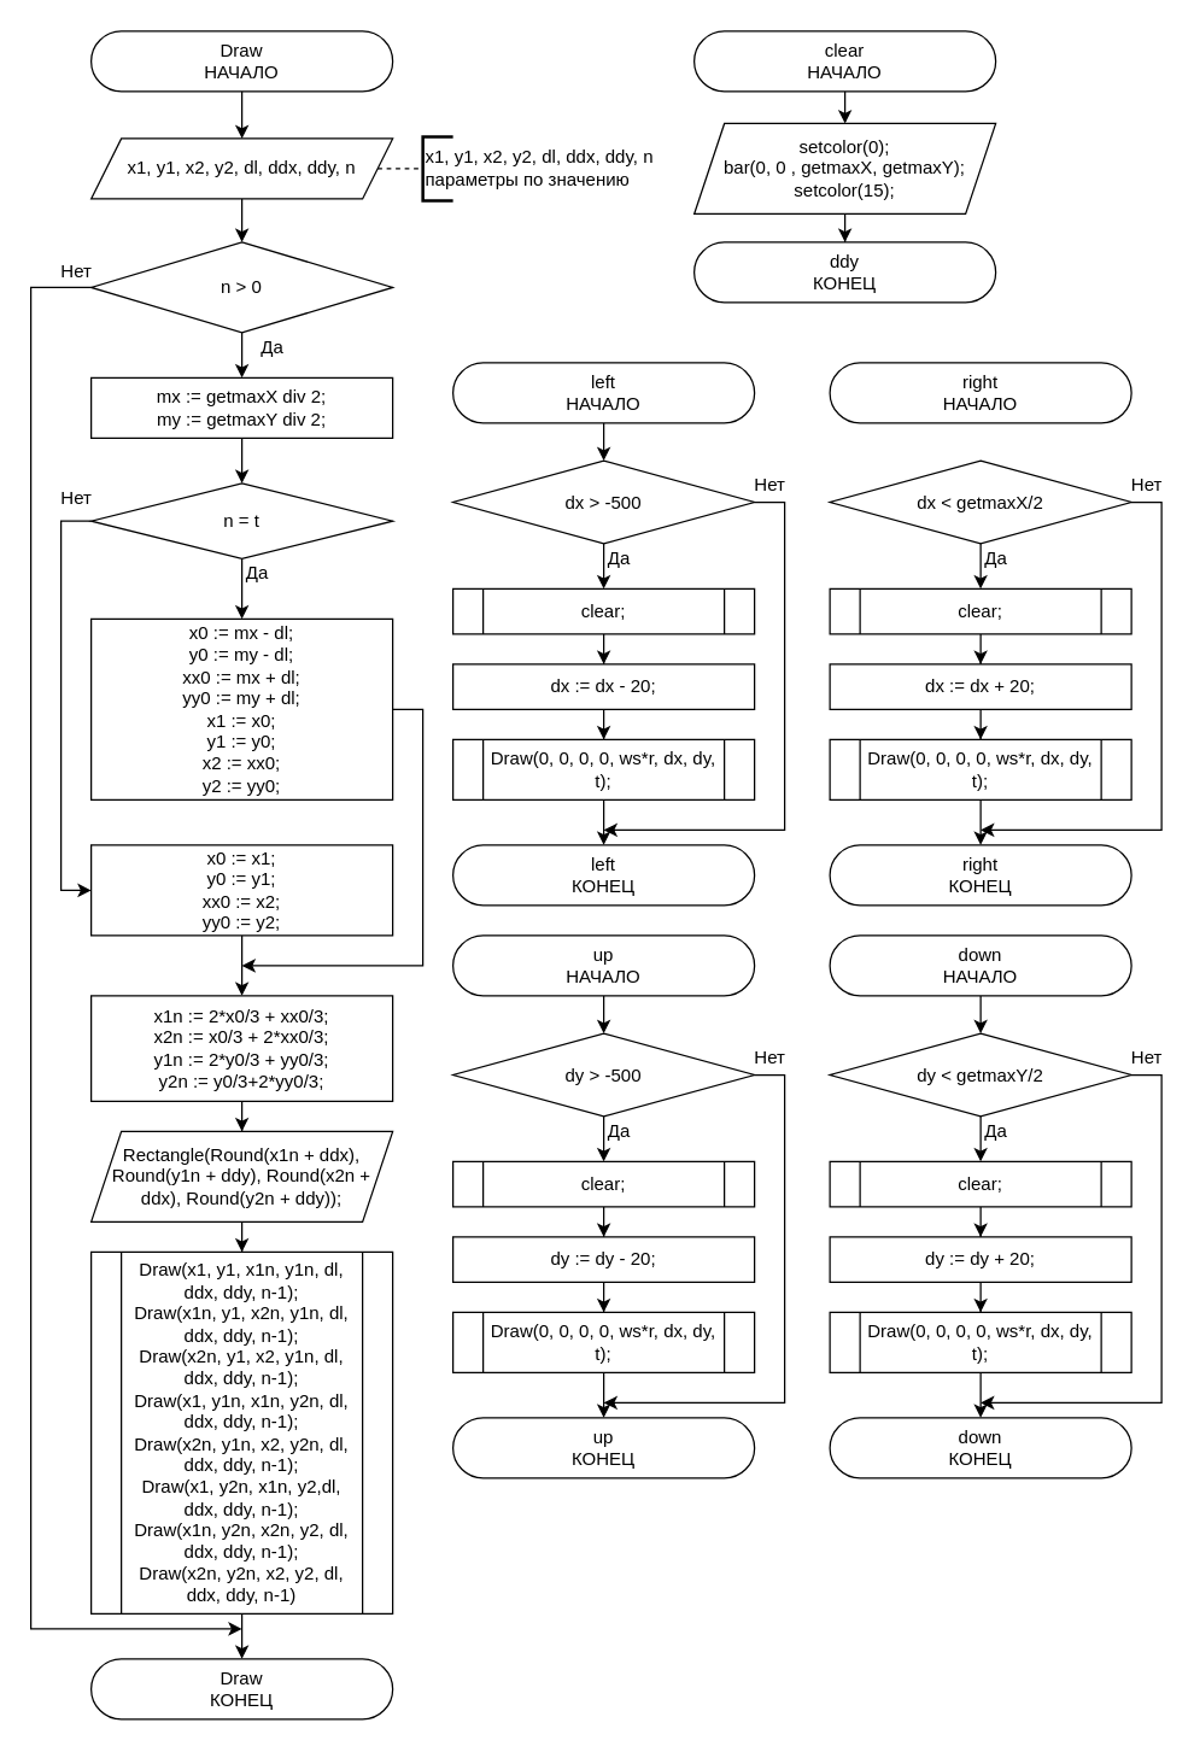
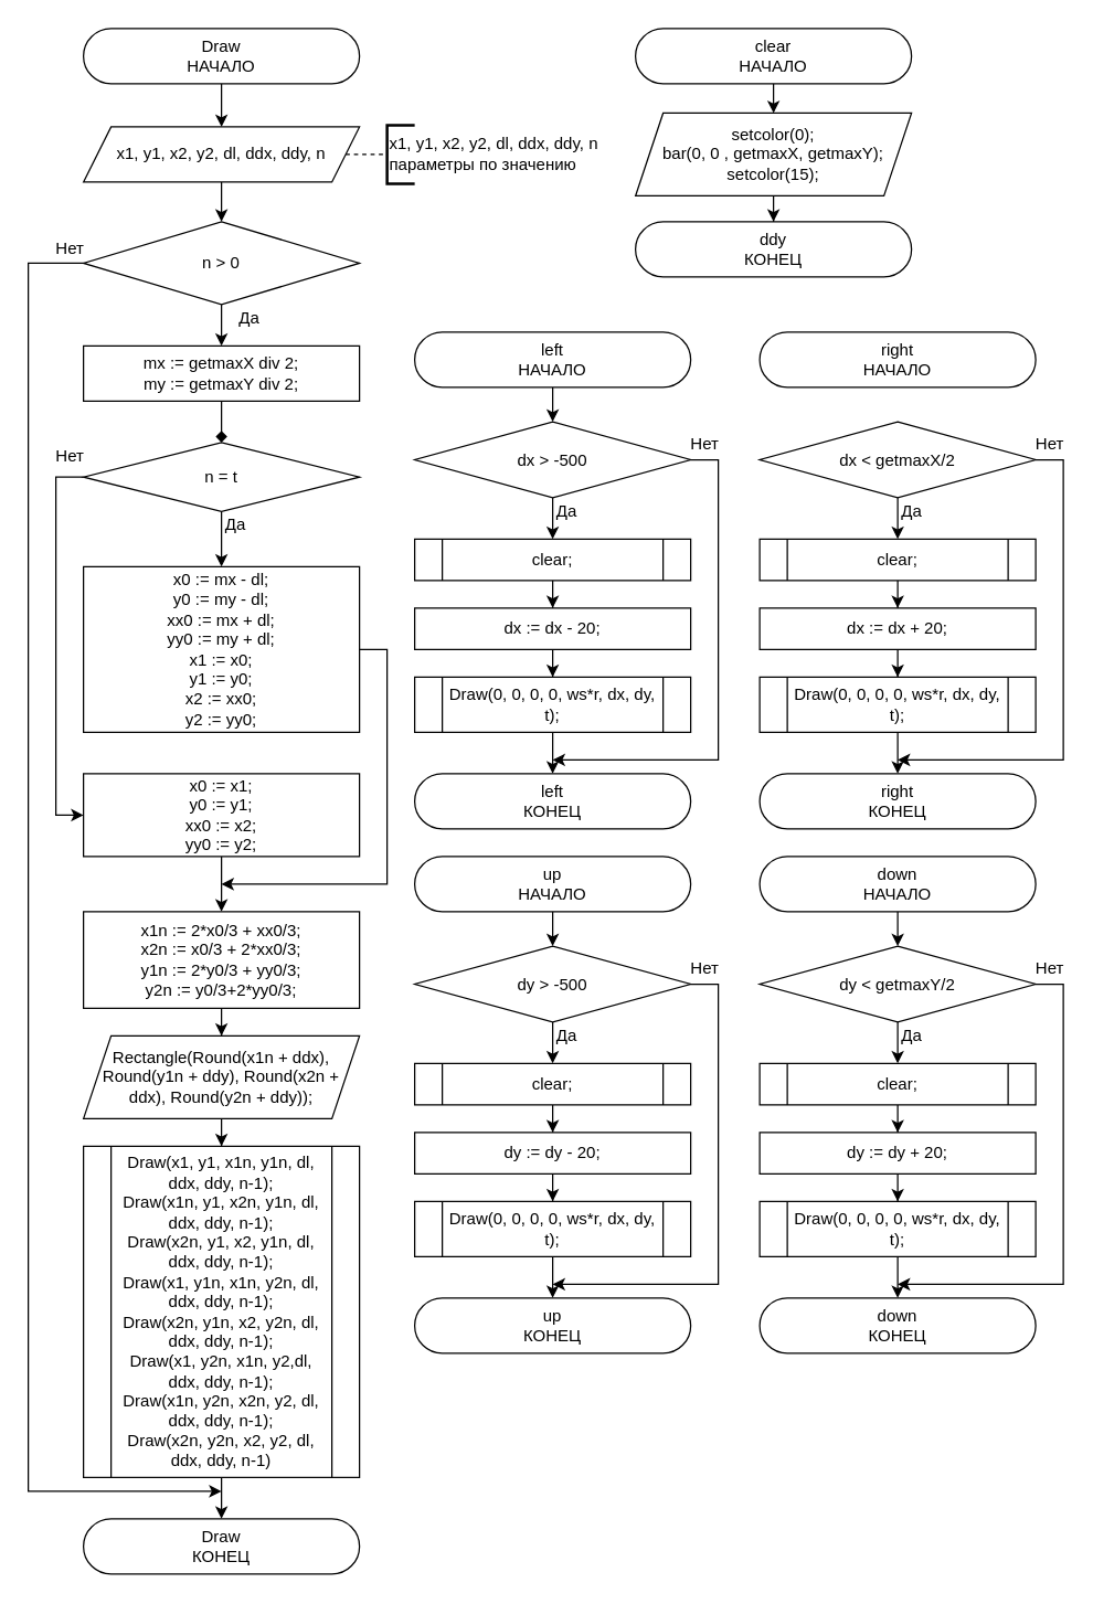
- <mxCell id="11" value="" style="edgeStyle=orthogonalEdgeStyle;rounded=0;orthogonalLoop=1;jettySize=auto;html=1;fontSize=12;" edge="1" parent="1" source="12" target="15"><mxGeometry relative="1" as="geometry" /></mxCell>
+ <mxCell id="11" value="" style="edgeStyle=orthogonalEdgeStyle;rounded=0;orthogonalLoop=1;jettySize=auto;html=1;fontSize=12;endArrow=diamond;" edge="1" parent="1" source="12" target="15"><mxGeometry relative="1" as="geometry" /></mxCell>
